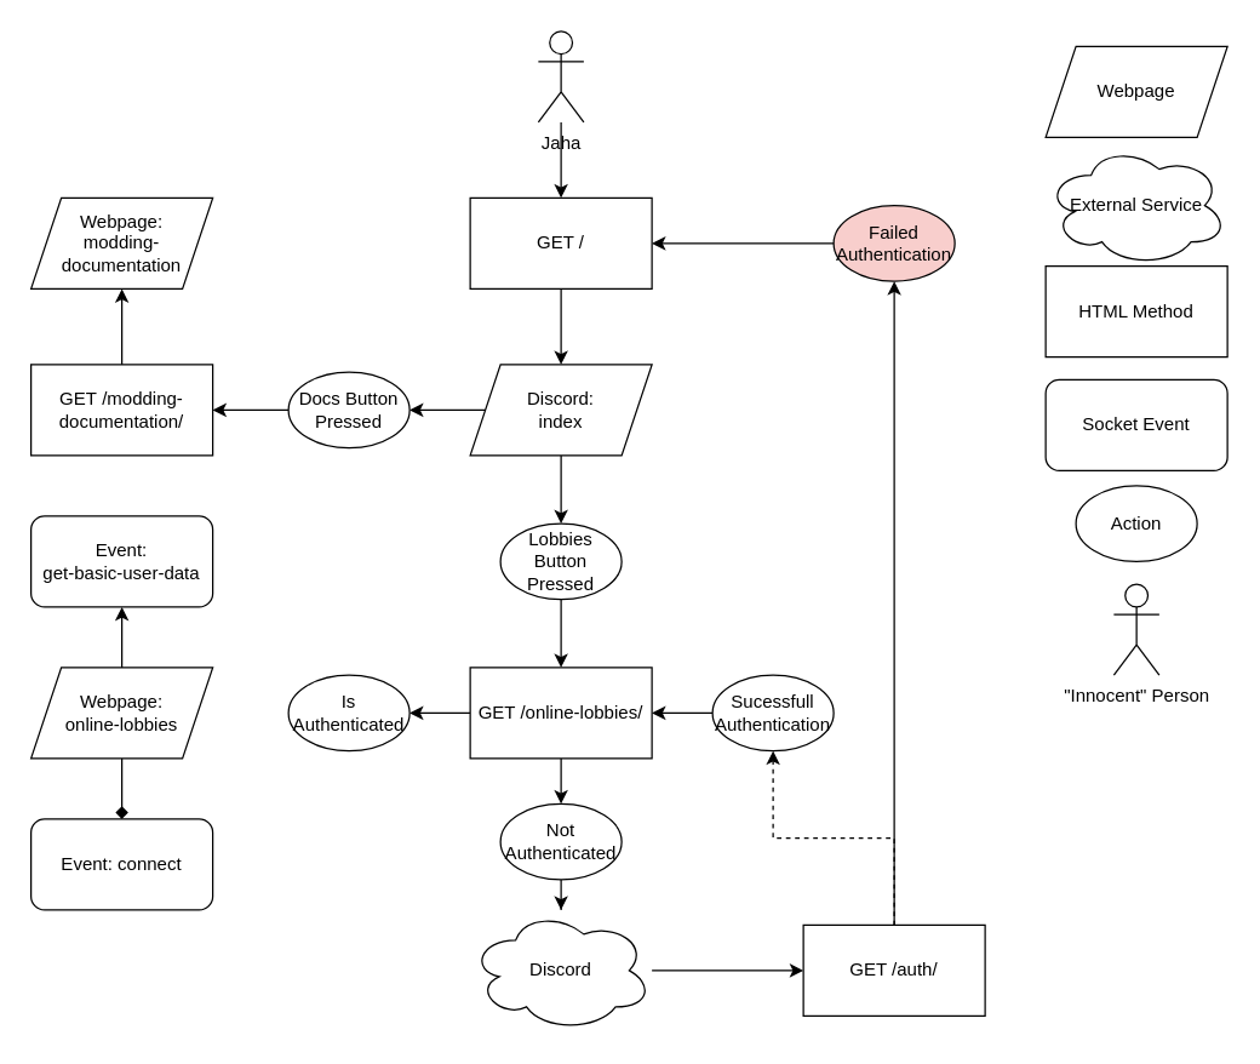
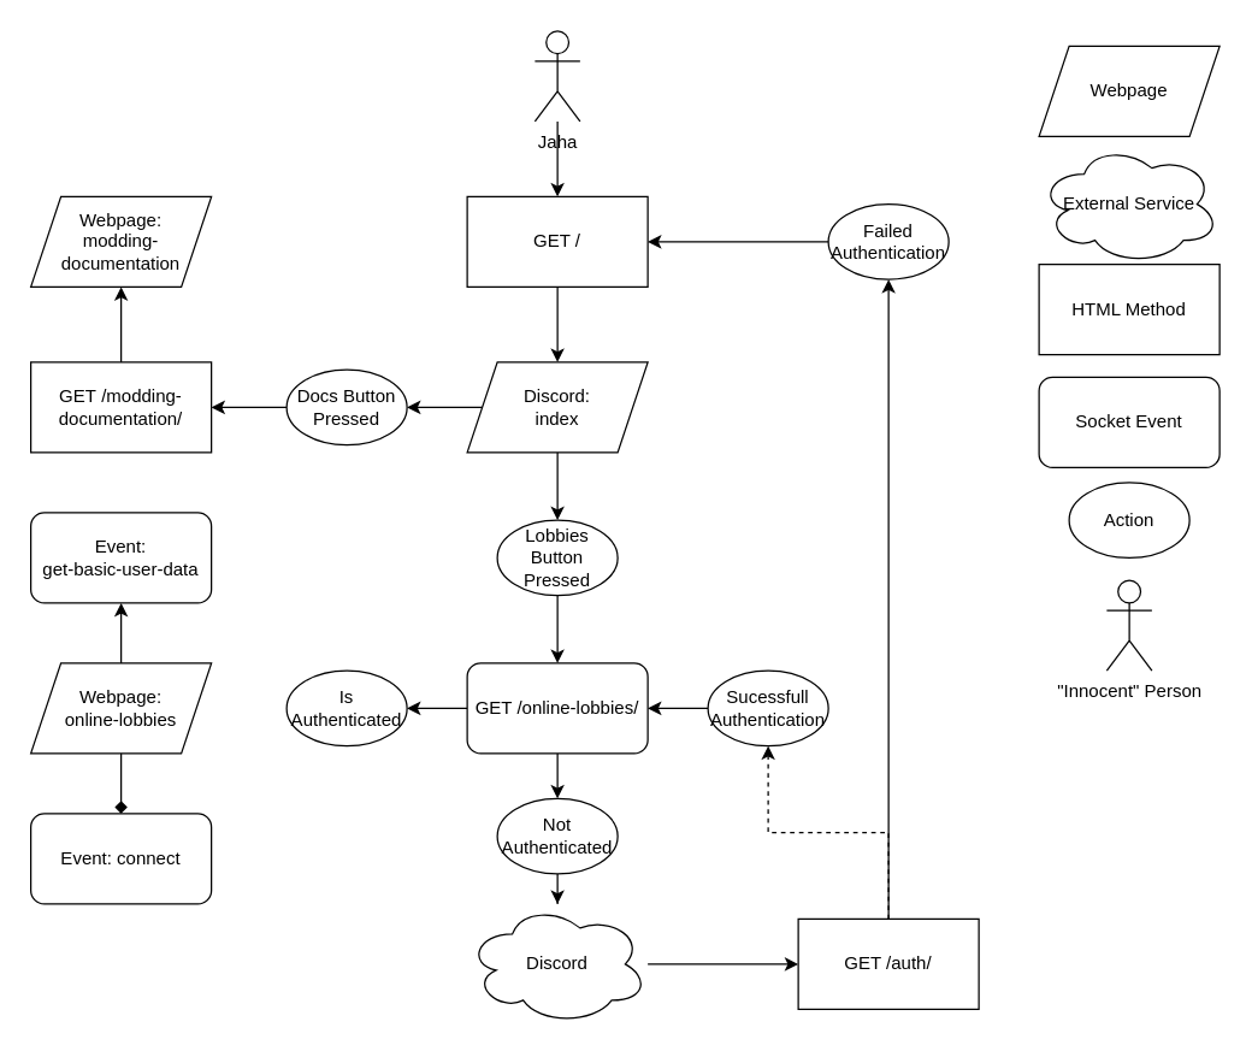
- <mxCell id="13" value="Failed Authentication" style="ellipse;whiteSpace=wrap;html=1;fillColor=#f8cecc;" vertex="1" parent="1"><mxGeometry x="550" y="135" width="80" height="50" as="geometry" /></mxCell>
+ <mxCell id="13" value="Failed Authentication" style="ellipse;whiteSpace=wrap;html=1;" vertex="1" parent="1"><mxGeometry x="550" y="135" width="80" height="50" as="geometry" /></mxCell>
- <mxCell id="4" value="GET /online-lobbies/" style="rounded=0;whiteSpace=wrap;html=1;" vertex="1" parent="1"><mxGeometry x="310" y="440" width="120" height="60" as="geometry" /></mxCell>
+ <mxCell id="4" value="GET /online-lobbies/" style="whiteSpace=wrap;html=1;rounded=1;" vertex="1" parent="1"><mxGeometry x="310" y="440" width="120" height="60" as="geometry" /></mxCell>
